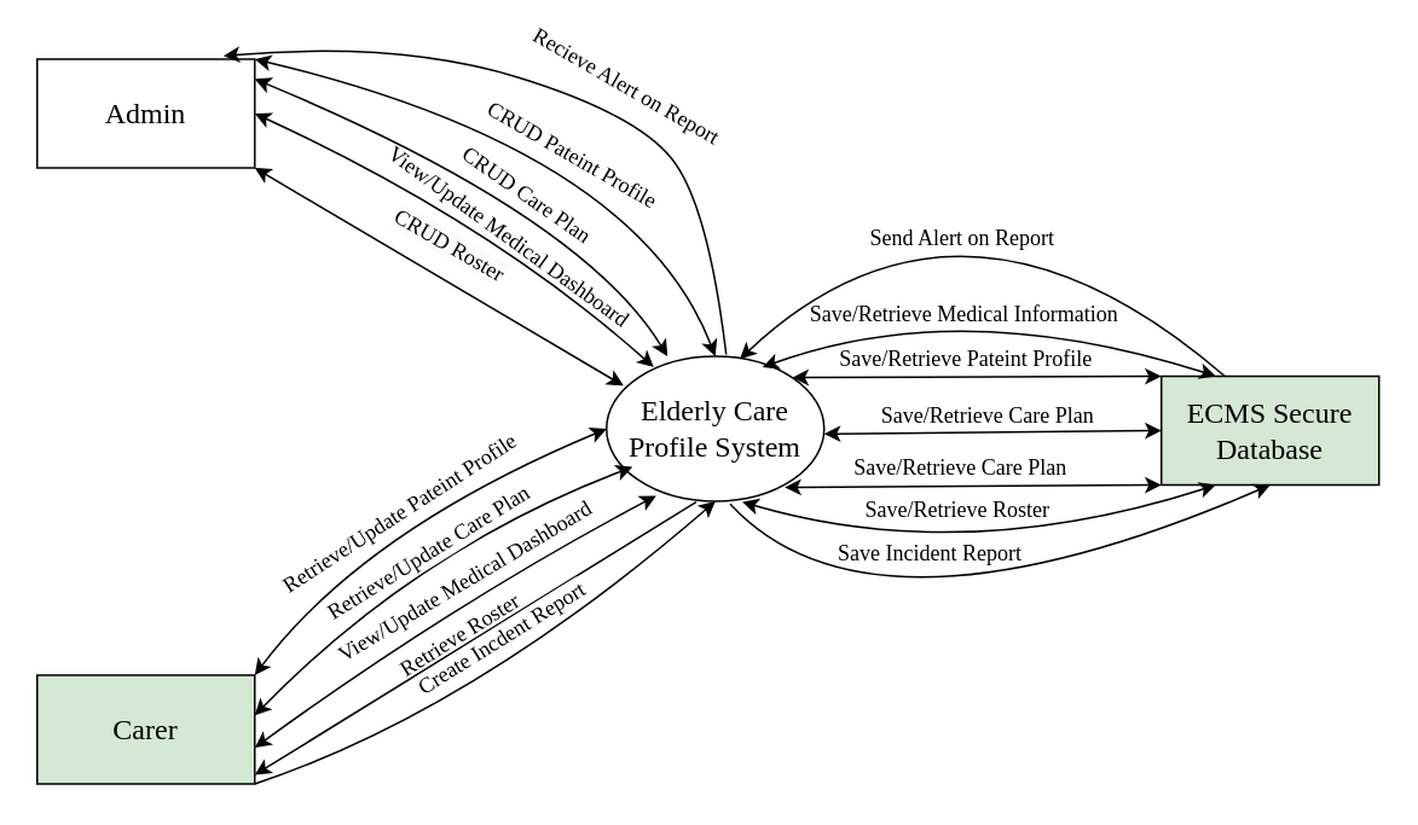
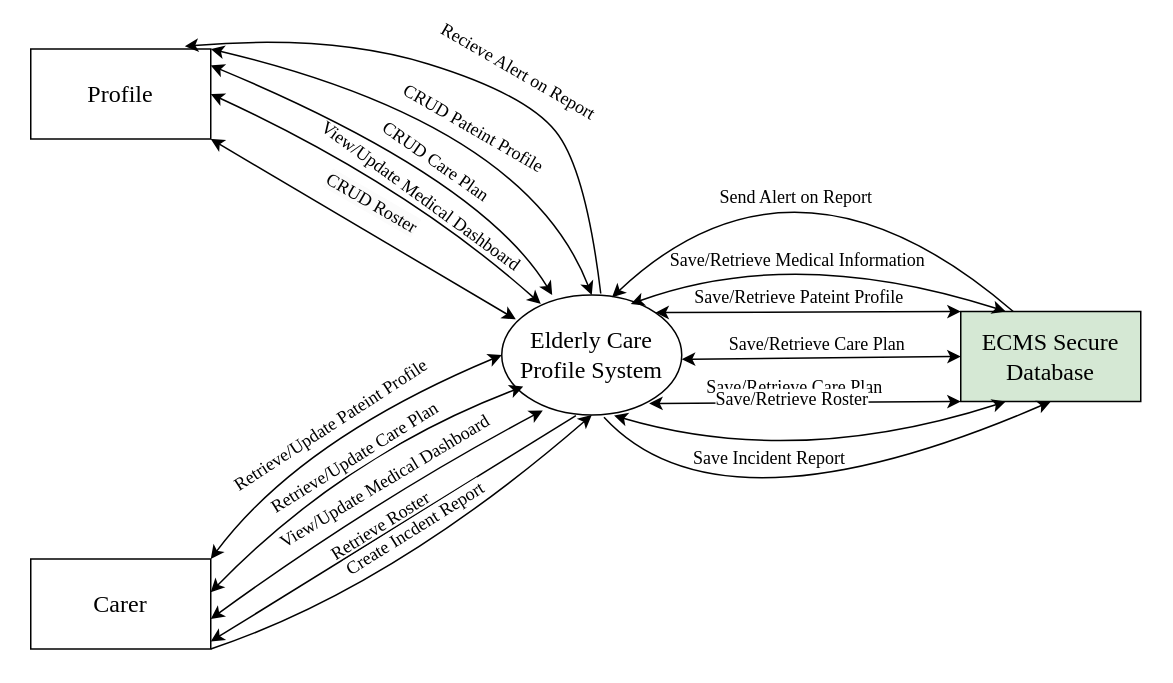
- <mxCell id="4" value="&lt;font style=&quot;font-size: 16px;&quot; face=&quot;Times New Roman&quot;&gt;Admin&lt;/font&gt;" style="rounded=0;whiteSpace=wrap;html=1;" vertex="1" parent="1"><mxGeometry x="20" y="30" width="120" height="60" as="geometry" /></mxCell>
+ <mxCell id="4" value="&lt;font style=&quot;font-size: 16px;&quot; face=&quot;Times New Roman&quot;&gt;Profile&lt;/font&gt;" style="rounded=0;whiteSpace=wrap;html=1;" vertex="1" parent="1"><mxGeometry x="20" y="30" width="120" height="60" as="geometry" /></mxCell>
- <mxCell id="31" value="&lt;span style=&quot;color: rgb(0, 0, 0); font-family: &amp;quot;Times New Roman&amp;quot;; font-size: 12px; font-style: normal; font-variant-ligatures: normal; font-variant-caps: normal; font-weight: 400; letter-spacing: normal; orphans: 2; text-align: center; text-indent: 0px; text-transform: none; widows: 2; word-spacing: 0px; -webkit-text-stroke-width: 0px; white-space: nowrap; background-color: rgb(255, 255, 255); text-decoration-thickness: initial; text-decoration-style: initial; text-decoration-color: initial; display: inline !important; float: none;&quot;&gt;Save/Retrieve Roster&lt;/span&gt;" style="text;whiteSpace=wrap;html=1;" vertex="1" parent="1"><mxGeometry x="475" y="265" width="110" height="24" as="geometry" /></mxCell>
+ <mxCell id="31" value="&lt;span style=&quot;color: rgb(0, 0, 0); font-family: &amp;quot;Times New Roman&amp;quot;; font-size: 12px; font-style: normal; font-variant-ligatures: normal; font-variant-caps: normal; font-weight: 400; letter-spacing: normal; orphans: 2; text-align: center; text-indent: 0px; text-transform: none; widows: 2; word-spacing: 0px; -webkit-text-stroke-width: 0px; white-space: nowrap; background-color: rgb(255, 255, 255); text-decoration-thickness: initial; text-decoration-style: initial; text-decoration-color: initial; display: inline !important; float: none;&quot;&gt;Save/Retrieve Roster&lt;/span&gt;" style="text;whiteSpace=wrap;html=1;" vertex="1" parent="1"><mxGeometry x="475" y="250" width="110" height="24" as="geometry" /></mxCell>
- <mxCell id="3" value="&lt;font style=&quot;font-size: 16px;&quot; face=&quot;Times New Roman&quot;&gt;Carer&lt;/font&gt;" style="rounded=0;whiteSpace=wrap;html=1;fillColor=#d5e8d4;" vertex="1" parent="1"><mxGeometry x="20" y="370" width="120" height="60" as="geometry" /></mxCell>
+ <mxCell id="3" value="&lt;font style=&quot;font-size: 16px;&quot; face=&quot;Times New Roman&quot;&gt;Carer&lt;/font&gt;" style="rounded=0;whiteSpace=wrap;html=1;" vertex="1" parent="1"><mxGeometry x="20" y="370" width="120" height="60" as="geometry" /></mxCell>
